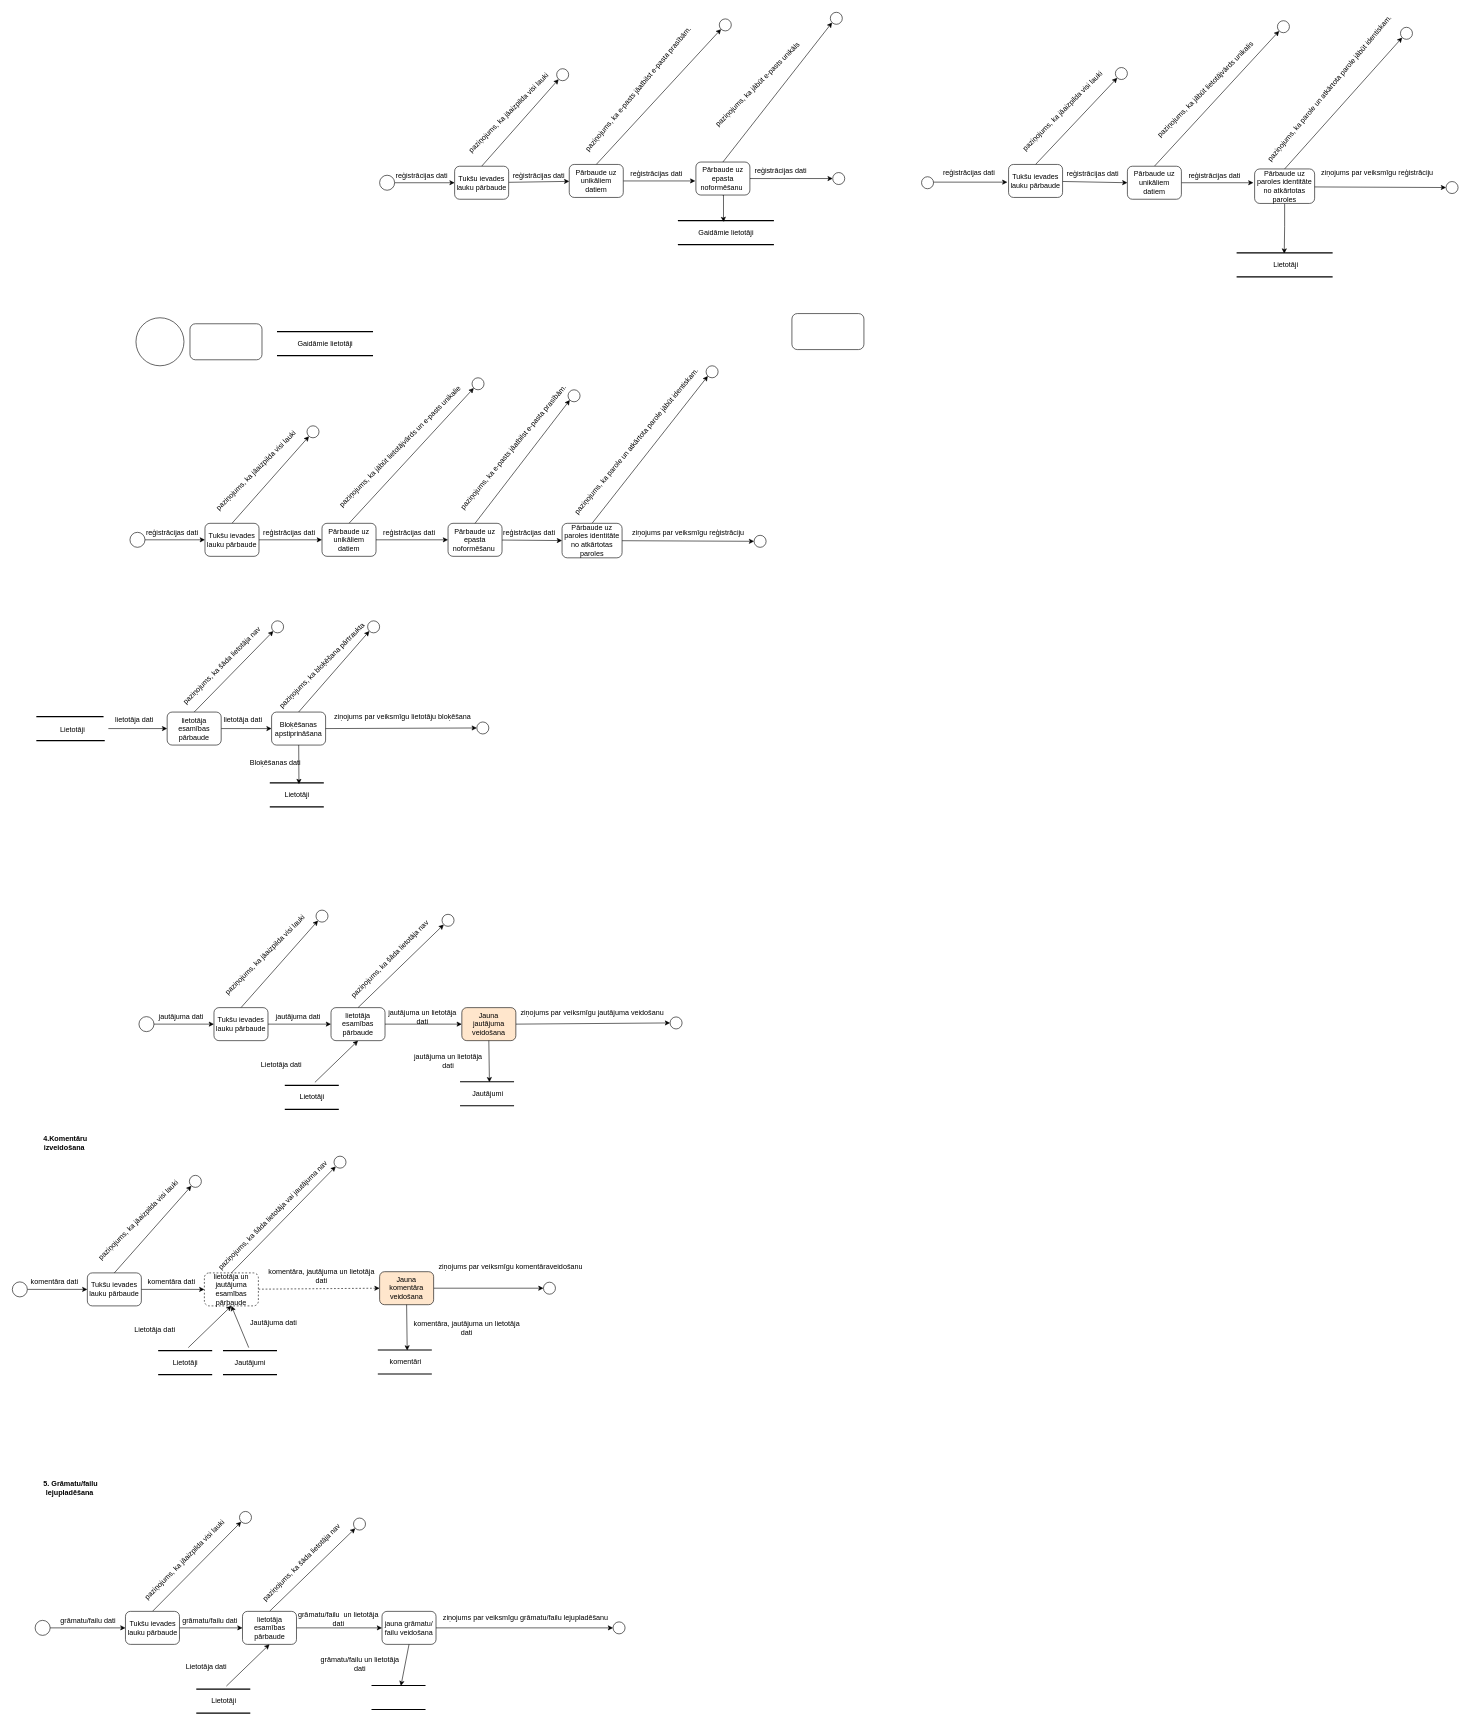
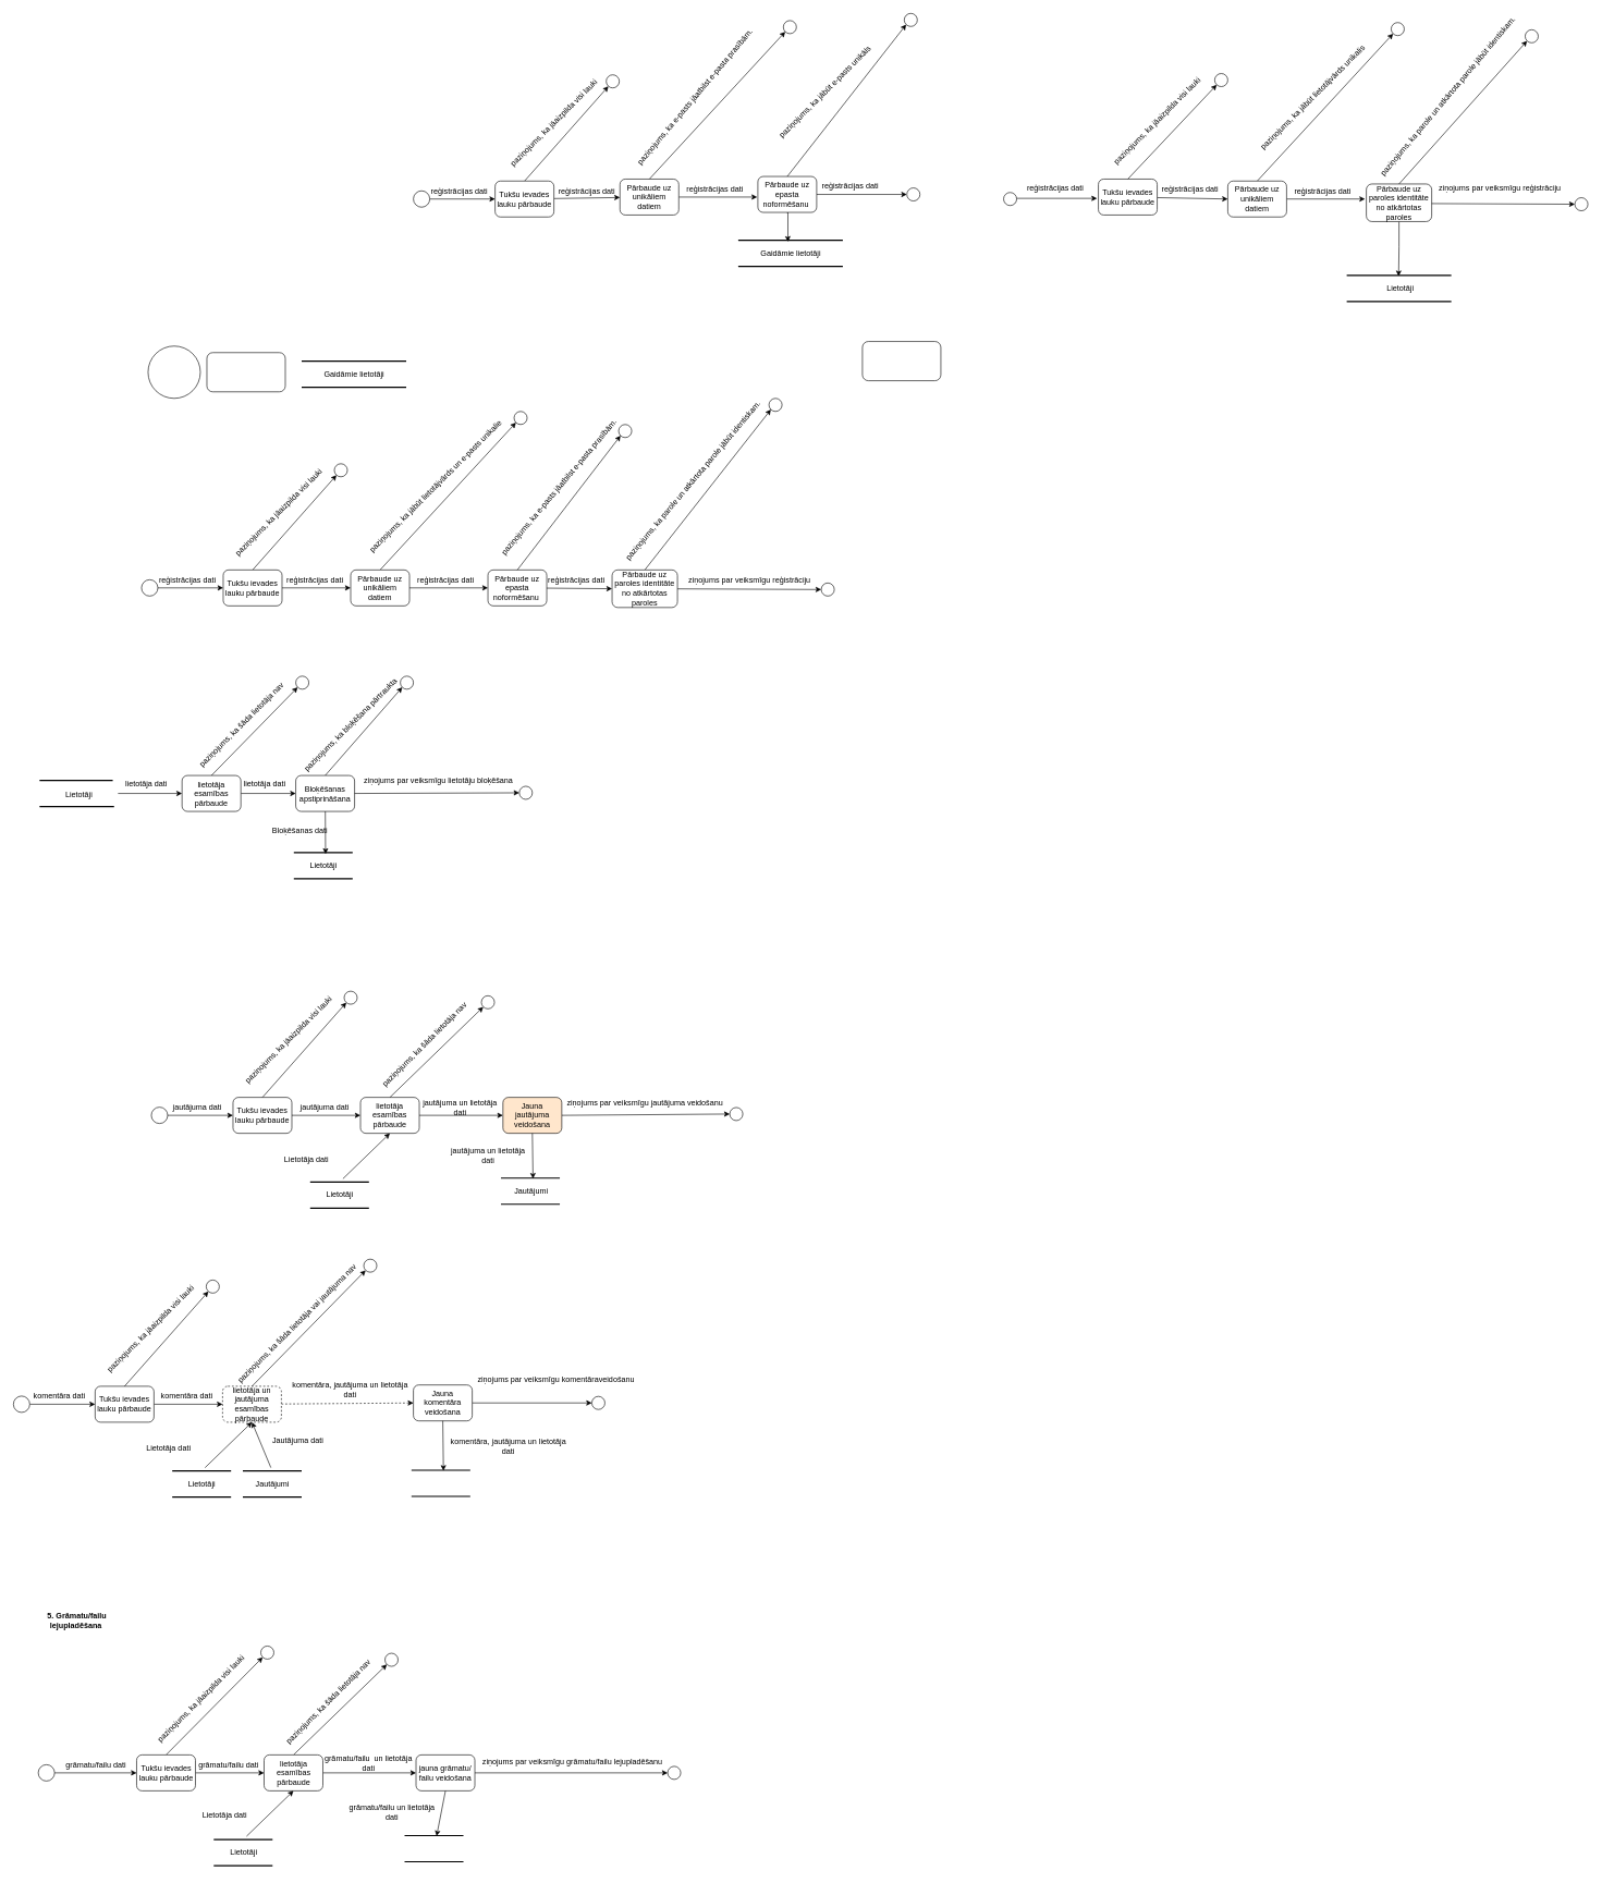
- <mxCell id="9" value="&lt;b&gt;4.&lt;/b&gt;&lt;b&gt;Komentāru&lt;br/&gt;izveidošana&amp;nbsp;&lt;/b&gt;&lt;b&gt;&lt;br&gt;&lt;/b&gt;" style="text;html=1;align=center;verticalAlign=middle;resizable=0;points=[];autosize=1;strokeColor=none;fillColor=none;" parent="1" vertex="1"><mxGeometry x="58" y="1884" width="100" height="40" as="geometry" /></mxCell>
- <mxCell id="103" value="Jauna komentāra veidošana" style="rounded=1;whiteSpace=wrap;html=1;fillColor=#ffe6cc;" parent="1" vertex="1"><mxGeometry x="632" y="2118.5" width="90" height="55" as="geometry" /></mxCell>
+ <mxCell id="103" value="Jauna komentāra veidošana" style="rounded=1;whiteSpace=wrap;html=1;" parent="1" vertex="1"><mxGeometry x="632" y="2118.5" width="90" height="55" as="geometry" /></mxCell>
- <mxCell id="114" value="komentāri" style="text;html=1;align=center;verticalAlign=middle;resizable=0;points=[];autosize=1;strokeColor=none;fillColor=none;" parent="1" vertex="1"><mxGeometry x="638" y="2256" width="73" height="26" as="geometry" /></mxCell>
